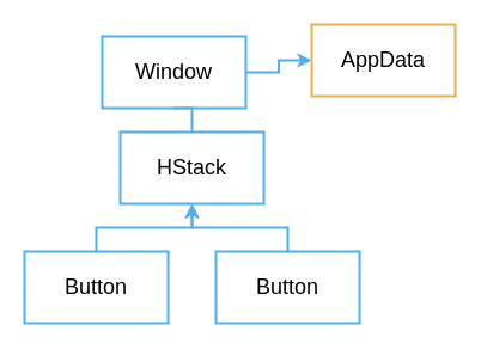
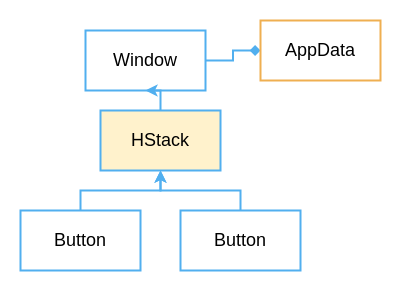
- <mxCell id="2" value="" style="edgeStyle=orthogonalEdgeStyle;rounded=0;orthogonalLoop=1;jettySize=auto;html=1;strokeColor=#51AFEF;strokeWidth=2;" edge="1" parent="1" source="3" target="4"><mxGeometry relative="1" as="geometry" /></mxCell>
+ <mxCell id="2" value="" style="edgeStyle=orthogonalEdgeStyle;rounded=0;orthogonalLoop=1;jettySize=auto;html=1;strokeColor=#51AFEF;strokeWidth=2;endArrow=diamond;" edge="1" parent="1" source="3" target="4"><mxGeometry relative="1" as="geometry" /></mxCell>
- <mxCell id="5" value="" style="edgeStyle=orthogonalEdgeStyle;rounded=0;orthogonalLoop=1;jettySize=auto;html=1;strokeWidth=2;fillColor=#dae8fc;strokeColor=#51AFEF;endArrow=none;" edge="1" parent="1" source="6" target="3"><mxGeometry relative="1" as="geometry" /></mxCell>
+ <mxCell id="5" value="" style="edgeStyle=orthogonalEdgeStyle;rounded=0;orthogonalLoop=1;jettySize=auto;html=1;strokeWidth=2;fillColor=#dae8fc;strokeColor=#51AFEF;" edge="1" parent="1" source="6" target="3"><mxGeometry relative="1" as="geometry" /></mxCell>
- <mxCell id="6" value="&lt;font style=&quot;font-size: 18px;&quot;&gt;HStack&lt;/font&gt;" style="rounded=0;whiteSpace=wrap;html=1;strokeColor=#51AFEF;strokeWidth=2;" vertex="1" parent="1"><mxGeometry x="100" y="110" width="120" height="60" as="geometry" /></mxCell>
+ <mxCell id="6" value="&lt;font style=&quot;font-size: 18px;&quot;&gt;HStack&lt;/font&gt;" style="rounded=0;whiteSpace=wrap;html=1;strokeColor=#51AFEF;strokeWidth=2;fillColor=#fff2cc;" vertex="1" parent="1"><mxGeometry x="100" y="110" width="120" height="60" as="geometry" /></mxCell>
